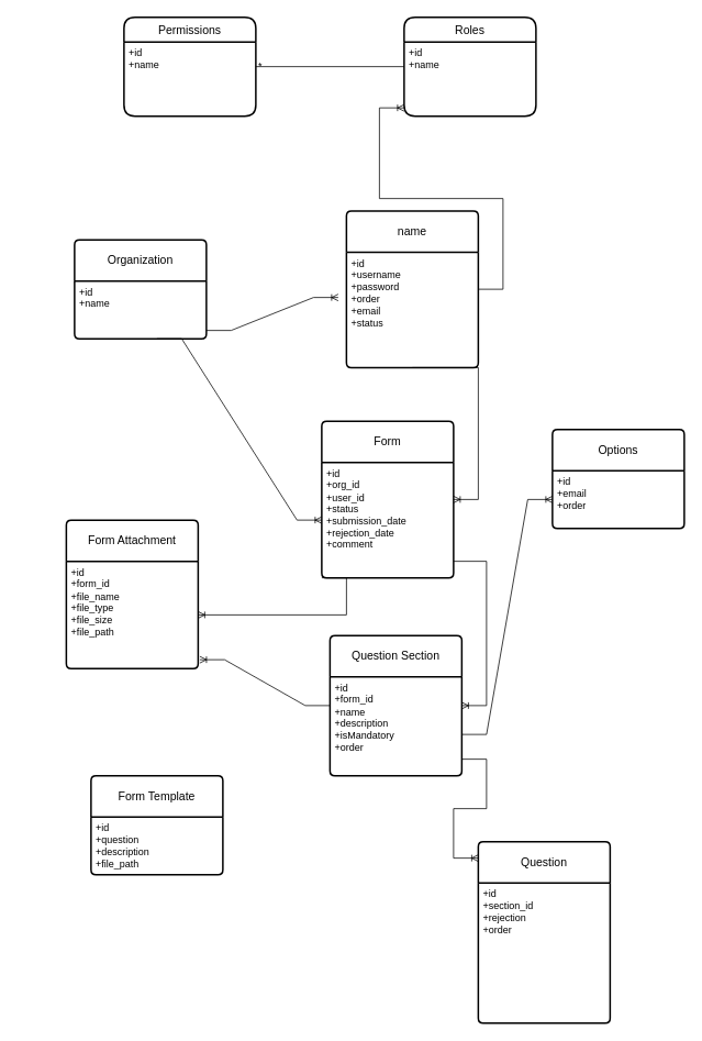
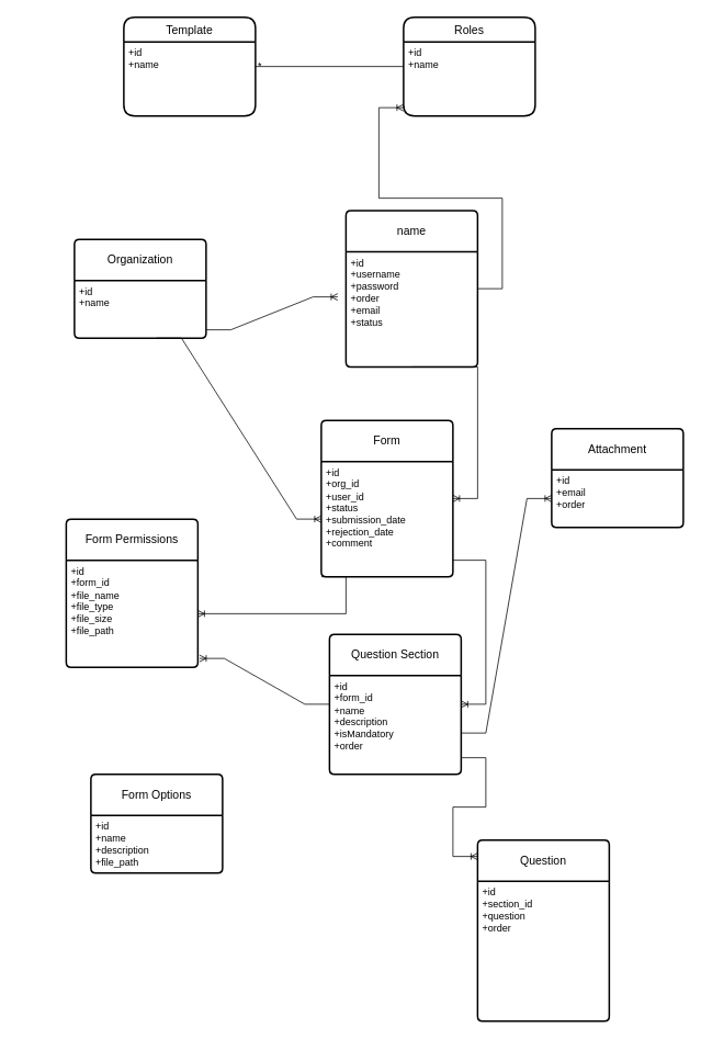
- <mxCell id="29" value="Permissions" style="swimlane;childLayout=stackLayout;horizontal=1;startSize=30;horizontalStack=0;rounded=1;fontSize=14;fontStyle=0;strokeWidth=2;resizeParent=0;resizeLast=1;shadow=0;dashed=0;align=center;" vertex="1" parent="1"><mxGeometry x="150" y="20" width="160" height="120" as="geometry" /></mxCell>
+ <mxCell id="29" value="Template" style="swimlane;childLayout=stackLayout;horizontal=1;startSize=30;horizontalStack=0;rounded=1;fontSize=14;fontStyle=0;strokeWidth=2;resizeParent=0;resizeLast=1;shadow=0;dashed=0;align=center;" vertex="1" parent="1"><mxGeometry x="150" y="20" width="160" height="120" as="geometry" /></mxCell>
- <mxCell id="14" value="Options" style="swimlane;childLayout=stackLayout;horizontal=1;startSize=50;horizontalStack=0;rounded=1;fontSize=14;fontStyle=0;strokeWidth=2;resizeParent=0;resizeLast=1;shadow=0;dashed=0;align=center;arcSize=4;whiteSpace=wrap;html=1;" parent="1" vertex="1"><mxGeometry x="670" y="520" width="160" height="120" as="geometry" /></mxCell>
+ <mxCell id="14" value="Attachment" style="swimlane;childLayout=stackLayout;horizontal=1;startSize=50;horizontalStack=0;rounded=1;fontSize=14;fontStyle=0;strokeWidth=2;resizeParent=0;resizeLast=1;shadow=0;dashed=0;align=center;arcSize=4;whiteSpace=wrap;html=1;" parent="1" vertex="1"><mxGeometry x="670" y="520" width="160" height="120" as="geometry" /></mxCell>
- <mxCell id="16" value="Form Attachment" style="swimlane;childLayout=stackLayout;horizontal=1;startSize=50;horizontalStack=0;rounded=1;fontSize=14;fontStyle=0;strokeWidth=2;resizeParent=0;resizeLast=1;shadow=0;dashed=0;align=center;arcSize=4;whiteSpace=wrap;html=1;" parent="1" vertex="1"><mxGeometry x="80" y="630" width="160" height="180" as="geometry" /></mxCell>
+ <mxCell id="16" value="Form Permissions" style="swimlane;childLayout=stackLayout;horizontal=1;startSize=50;horizontalStack=0;rounded=1;fontSize=14;fontStyle=0;strokeWidth=2;resizeParent=0;resizeLast=1;shadow=0;dashed=0;align=center;arcSize=4;whiteSpace=wrap;html=1;" parent="1" vertex="1"><mxGeometry x="80" y="630" width="160" height="180" as="geometry" /></mxCell>
- <mxCell id="18" value="Form Template" style="swimlane;childLayout=stackLayout;horizontal=1;startSize=50;horizontalStack=0;rounded=1;fontSize=14;fontStyle=0;strokeWidth=2;resizeParent=0;resizeLast=1;shadow=0;dashed=0;align=center;arcSize=4;whiteSpace=wrap;html=1;" parent="1" vertex="1"><mxGeometry x="110" y="940" width="160" height="120" as="geometry" /></mxCell>
+ <mxCell id="18" value="Form Options" style="swimlane;childLayout=stackLayout;horizontal=1;startSize=50;horizontalStack=0;rounded=1;fontSize=14;fontStyle=0;strokeWidth=2;resizeParent=0;resizeLast=1;shadow=0;dashed=0;align=center;arcSize=4;whiteSpace=wrap;html=1;" parent="1" vertex="1"><mxGeometry x="110" y="940" width="160" height="120" as="geometry" /></mxCell>
- <mxCell id="19" value="+id&lt;br&gt;+question&lt;br&gt;+description&lt;br&gt;+file_path" style="align=left;strokeColor=none;fillColor=none;spacingLeft=4;fontSize=12;verticalAlign=top;resizable=0;rotatable=0;part=1;html=1;" parent="18" vertex="1"><mxGeometry y="50" width="160" height="70" as="geometry" /></mxCell>
+ <mxCell id="19" value="+id&lt;br&gt;+name&lt;br&gt;+description&lt;br&gt;+file_path" style="align=left;strokeColor=none;fillColor=none;spacingLeft=4;fontSize=12;verticalAlign=top;resizable=0;rotatable=0;part=1;html=1;" parent="18" vertex="1"><mxGeometry y="50" width="160" height="70" as="geometry" /></mxCell>
- <mxCell id="13" value="+id&lt;br&gt;+section_id&lt;br&gt;+rejection&lt;br&gt;+order" style="align=left;strokeColor=none;fillColor=none;spacingLeft=4;fontSize=12;verticalAlign=top;resizable=0;rotatable=0;part=1;html=1;" parent="12" vertex="1"><mxGeometry y="50" width="160" height="170" as="geometry" /></mxCell>
+ <mxCell id="13" value="+id&lt;br&gt;+section_id&lt;br&gt;+question&lt;br&gt;+order" style="align=left;strokeColor=none;fillColor=none;spacingLeft=4;fontSize=12;verticalAlign=top;resizable=0;rotatable=0;part=1;html=1;" parent="12" vertex="1"><mxGeometry y="50" width="160" height="170" as="geometry" /></mxCell>
